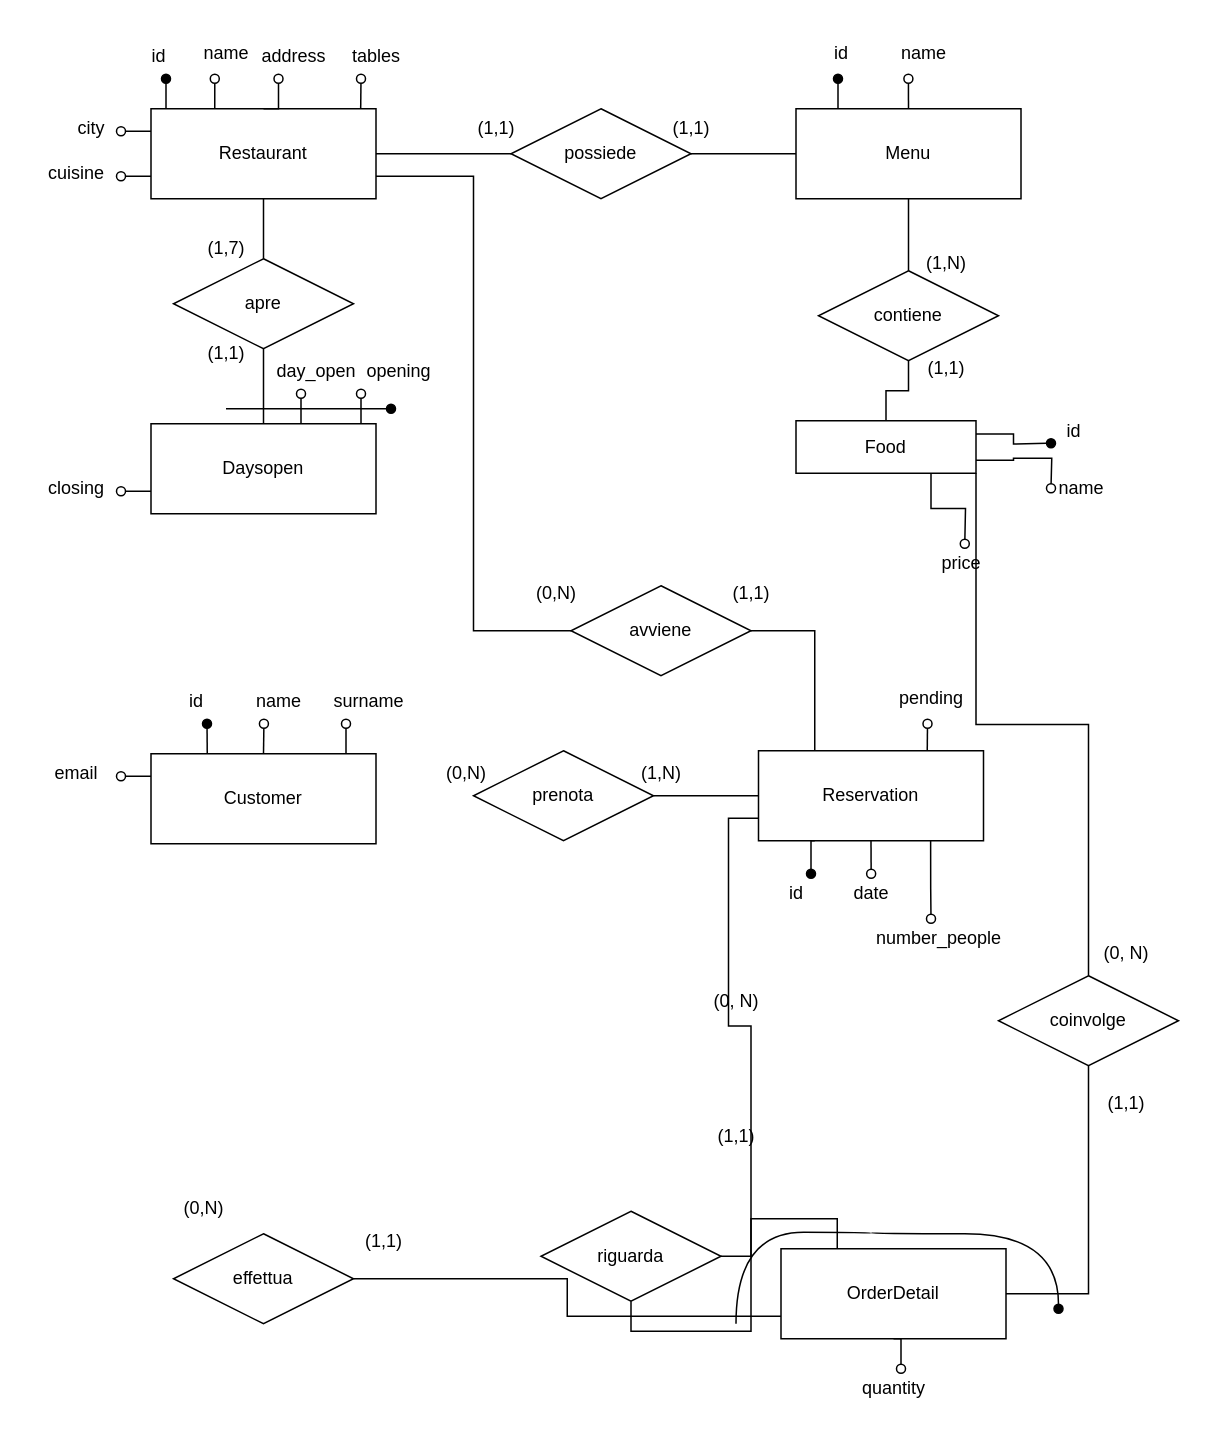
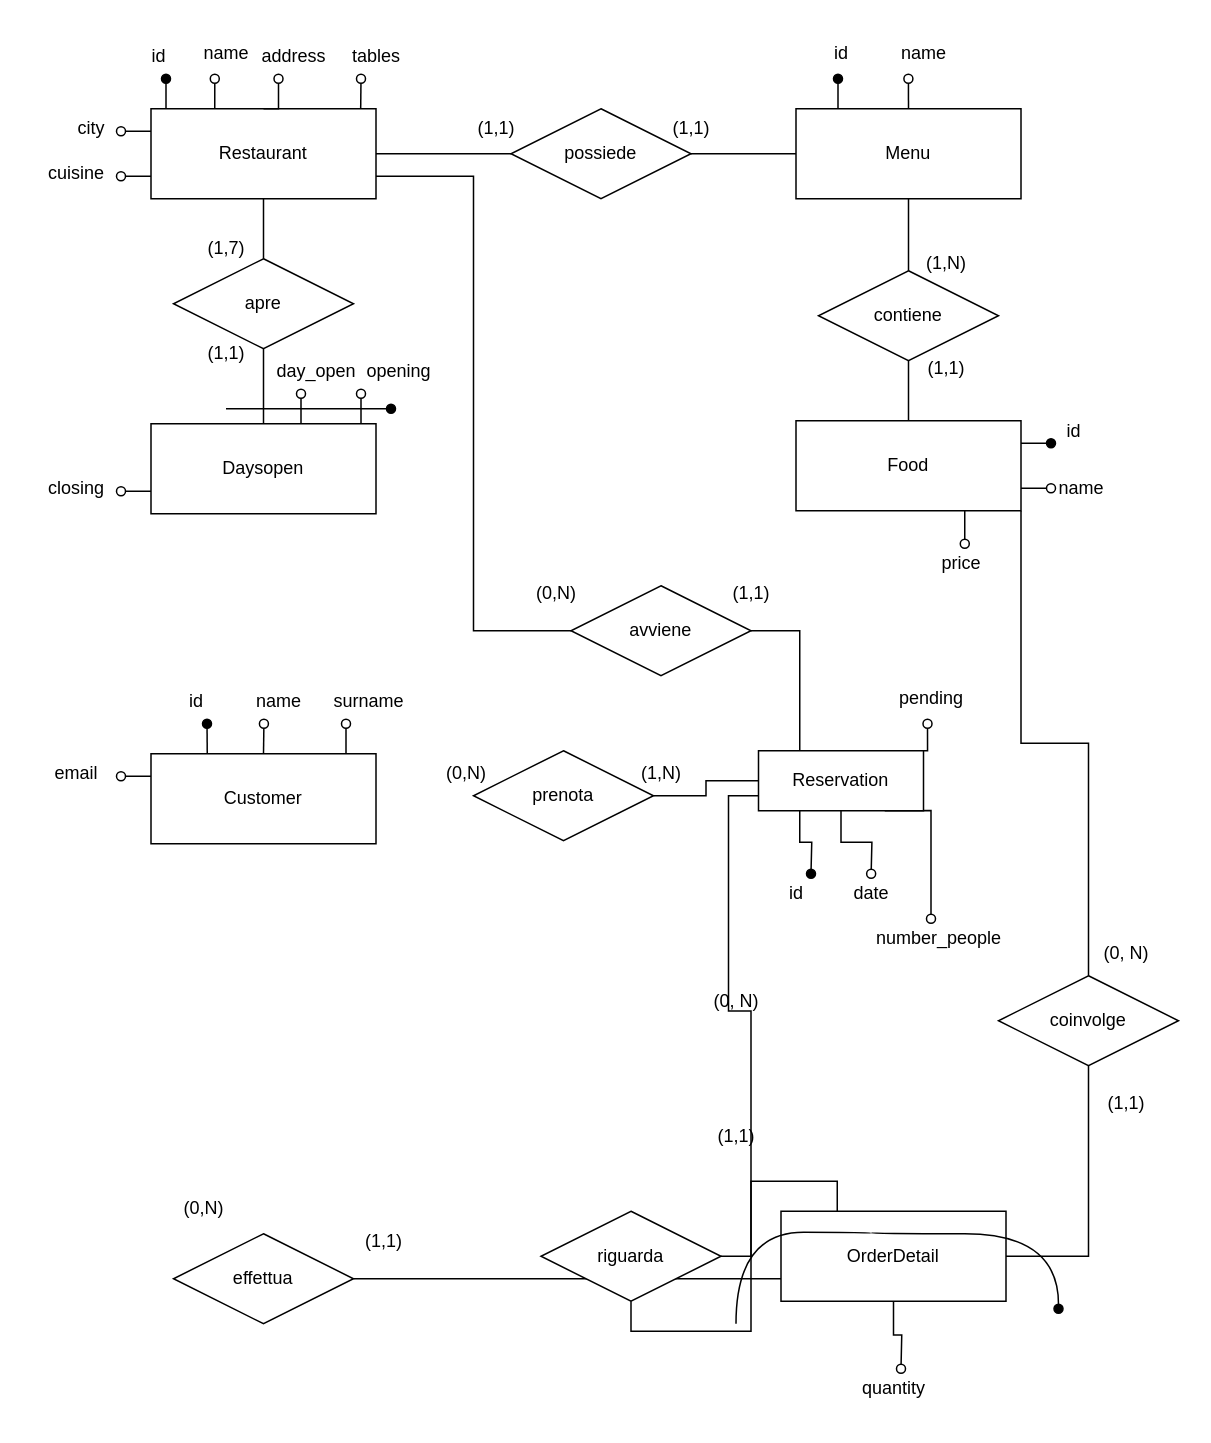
- <mxCell id="42" value="Food" style="rounded=0;whiteSpace=wrap;html=1;" parent="1" vertex="1"><mxGeometry x="530" y="280" width="120" height="35" as="geometry" /></mxCell>
+ <mxCell id="42" value="Food" style="rounded=0;whiteSpace=wrap;html=1;" parent="1" vertex="1"><mxGeometry x="530" y="280" width="150" height="60" as="geometry" /></mxCell>
- <mxCell id="61" value="Reservation" style="rounded=0;whiteSpace=wrap;html=1;" parent="1" vertex="1"><mxGeometry x="505" y="500" width="150" height="60" as="geometry" /></mxCell>
+ <mxCell id="61" value="Reservation" style="rounded=0;whiteSpace=wrap;html=1;" parent="1" vertex="1"><mxGeometry x="505" y="500" width="110" height="40" as="geometry" /></mxCell>
- <mxCell id="87" value="OrderDetail" style="rounded=0;whiteSpace=wrap;html=1;" parent="1" vertex="1"><mxGeometry x="520" y="832" width="150" height="60" as="geometry" /></mxCell>
+ <mxCell id="87" value="OrderDetail" style="rounded=0;whiteSpace=wrap;html=1;" parent="1" vertex="1"><mxGeometry x="520" y="807" width="150" height="60" as="geometry" /></mxCell>
